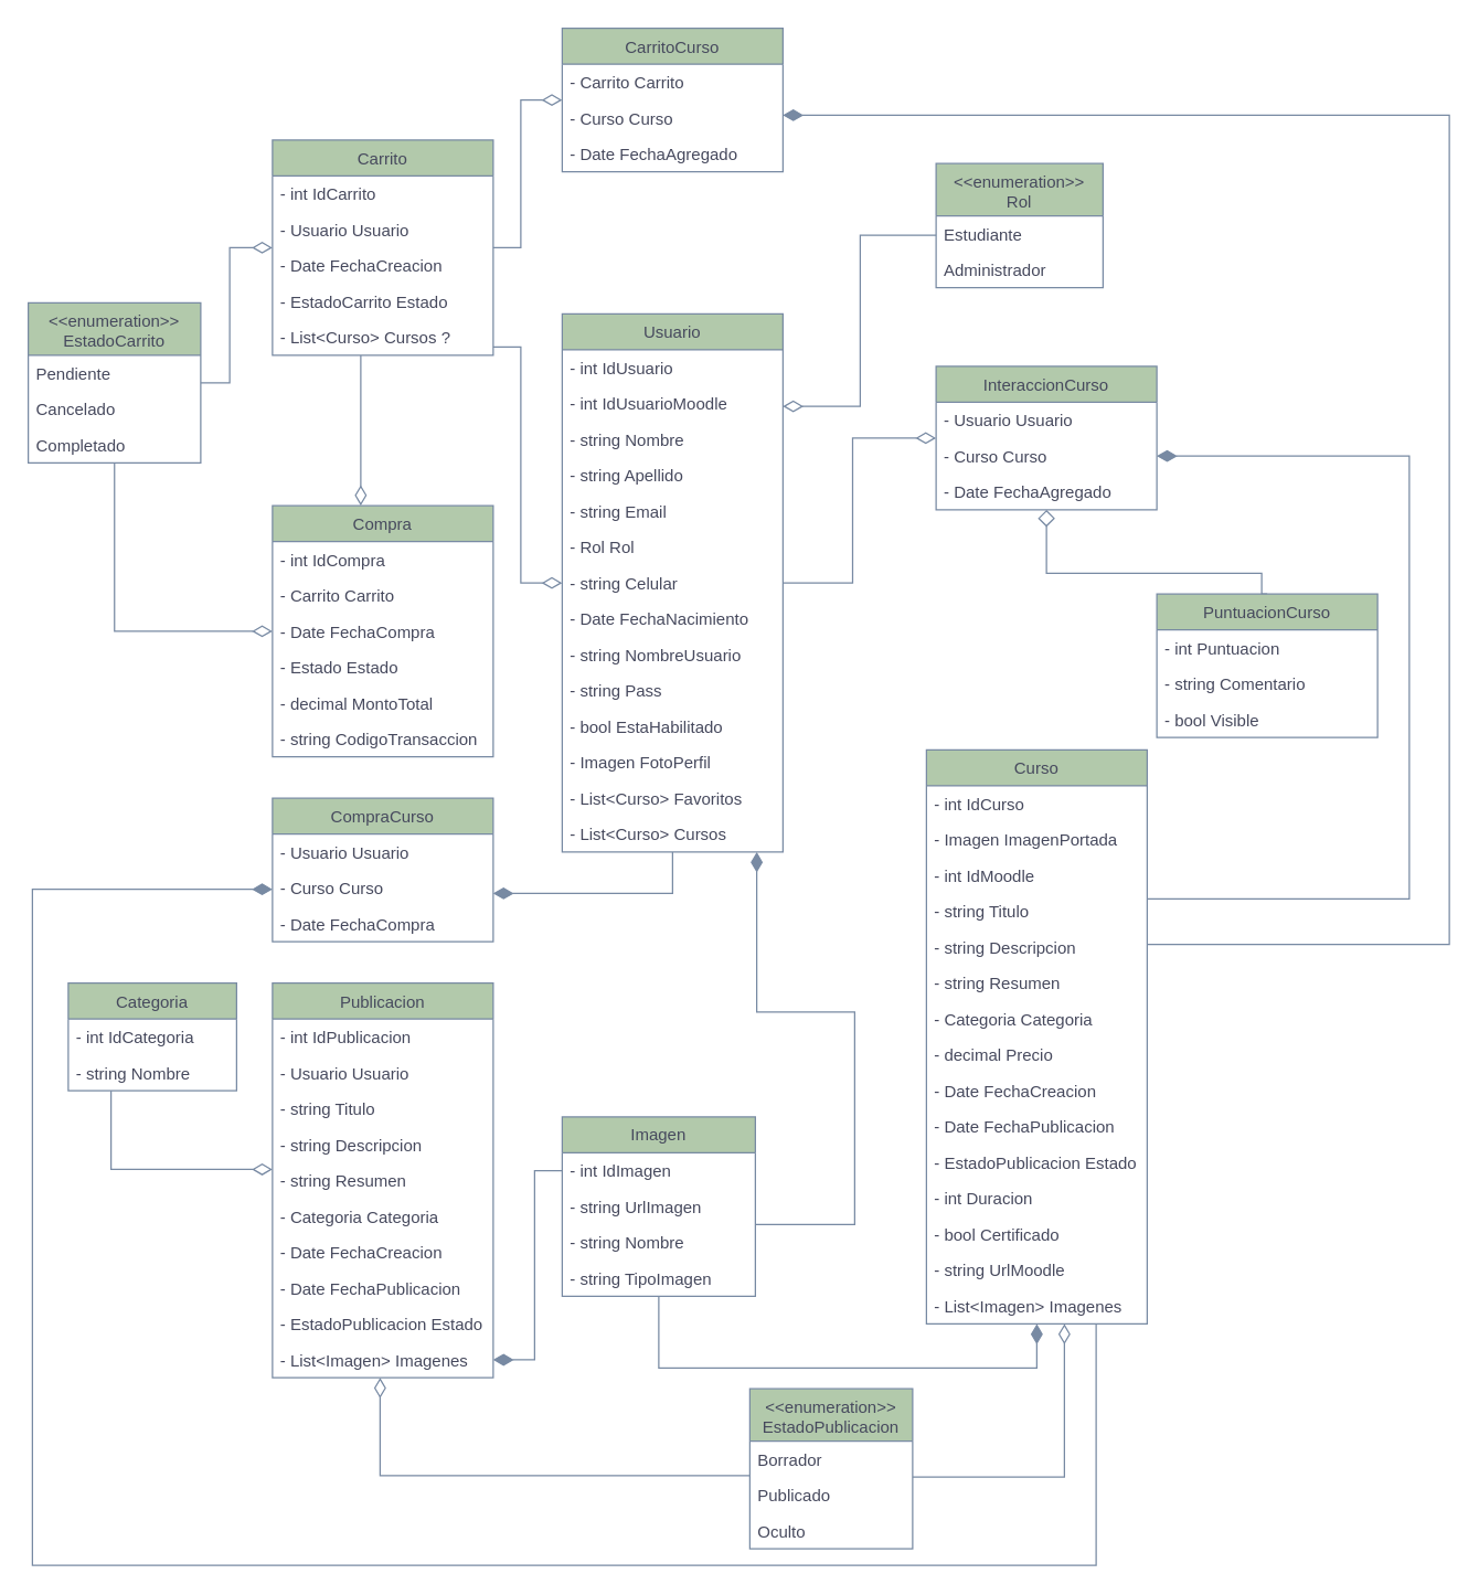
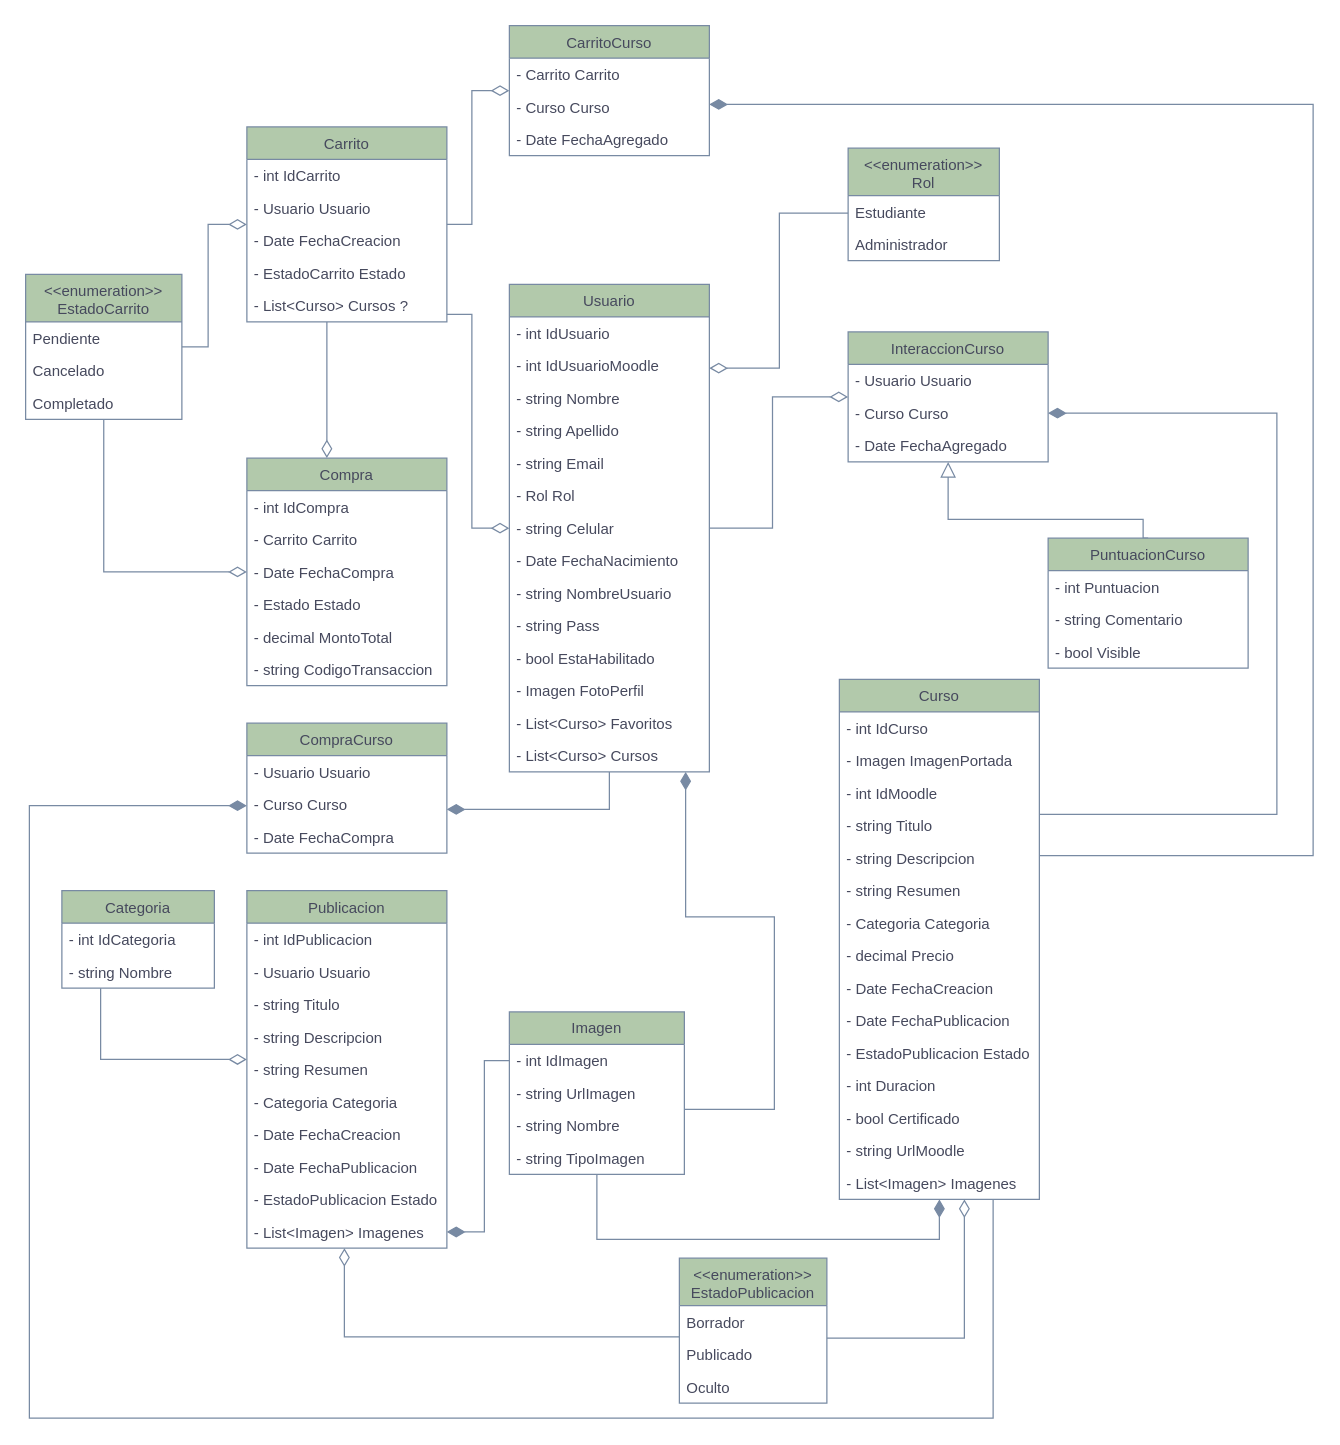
- <mxCell id="50" style="edgeStyle=orthogonalEdgeStyle;rounded=0;orthogonalLoop=1;jettySize=auto;html=1;endArrow=diamond;endFill=0;endSize=10;labelBackgroundColor=none;strokeColor=#788AA3;fontColor=default;exitX=0.5;exitY=0;exitDx=0;exitDy=0;" parent="1" source="51" target="76" edge="1"><mxGeometry relative="1" as="geometry"><Array as="points"><mxPoint x="914" y="430" /><mxPoint x="914" y="415" /><mxPoint x="758" y="415" /></Array></mxGeometry></mxCell>
+ <mxCell id="50" style="edgeStyle=orthogonalEdgeStyle;rounded=0;orthogonalLoop=1;jettySize=auto;html=1;endArrow=block;endFill=0;endSize=10;labelBackgroundColor=none;strokeColor=#788AA3;fontColor=default;exitX=0.5;exitY=0;exitDx=0;exitDy=0;" parent="1" source="51" target="76" edge="1"><mxGeometry relative="1" as="geometry"><Array as="points"><mxPoint x="914" y="430" /><mxPoint x="914" y="415" /><mxPoint x="758" y="415" /></Array></mxGeometry></mxCell>
